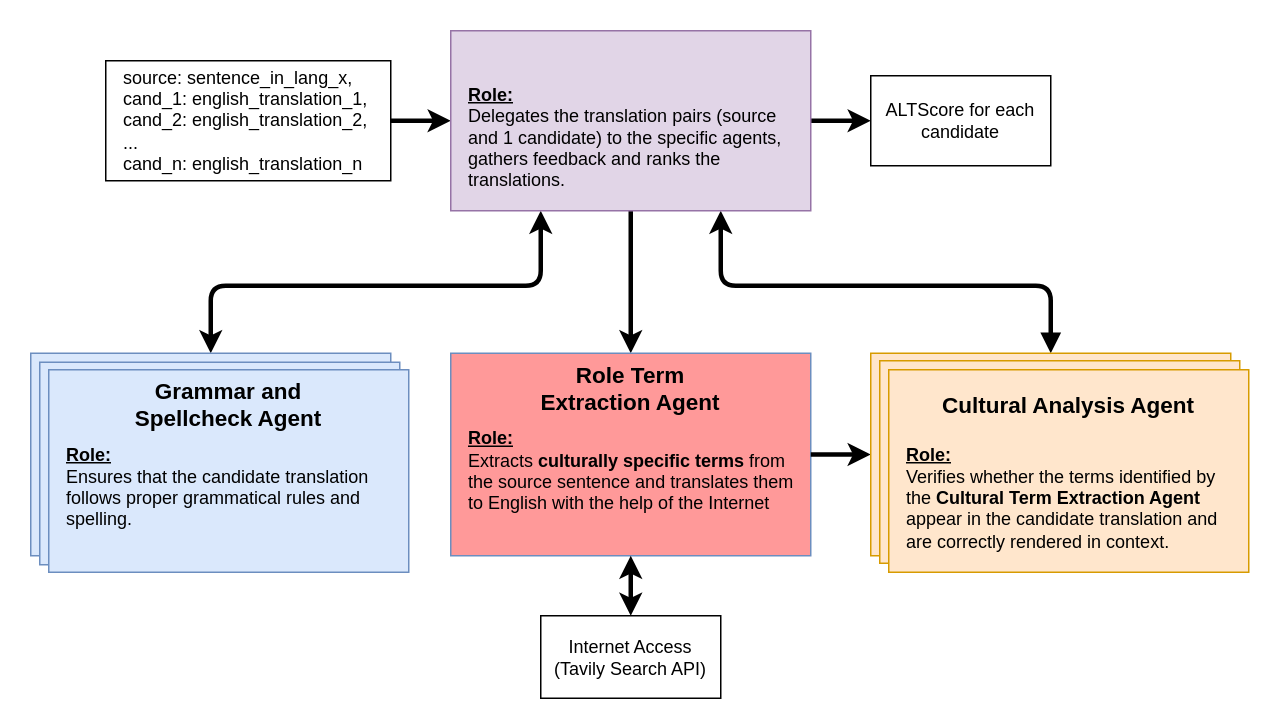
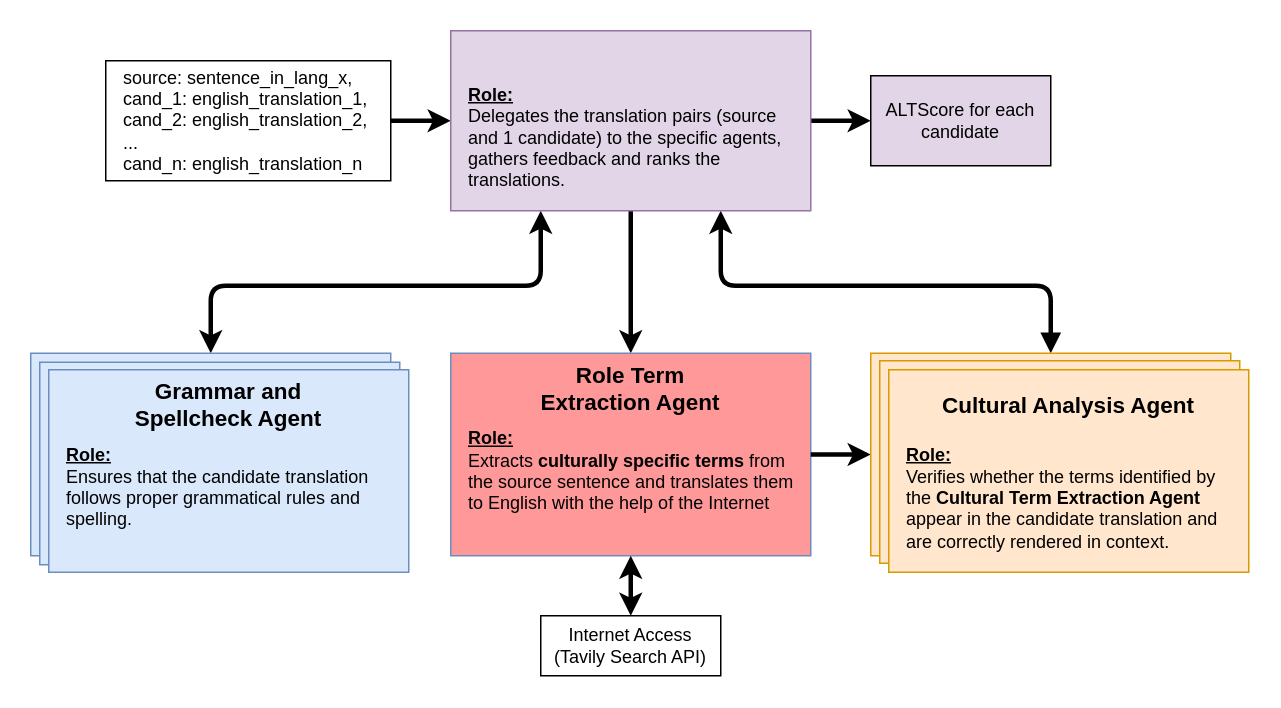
- <mxCell id="8" value="ALTScore for each candidate" style="rounded=0;whiteSpace=wrap;html=1;" parent="1" vertex="1"><mxGeometry x="580" y="50" width="120" height="60" as="geometry" /></mxCell>
+ <mxCell id="8" value="ALTScore for each candidate" style="rounded=0;whiteSpace=wrap;html=1;fillColor=#e1d5e7;" parent="1" vertex="1"><mxGeometry x="580" y="50" width="120" height="60" as="geometry" /></mxCell>
- <mxCell id="2" value="Internet Access (Tavily Search API)" style="rounded=0;whiteSpace=wrap;html=1;" parent="1" vertex="1"><mxGeometry x="360" y="410" width="120" height="55" as="geometry" /></mxCell>
+ <mxCell id="2" value="Internet Access (Tavily Search API)" style="rounded=0;whiteSpace=wrap;html=1;" parent="1" vertex="1"><mxGeometry x="360" y="410" width="120" height="40" as="geometry" /></mxCell>
